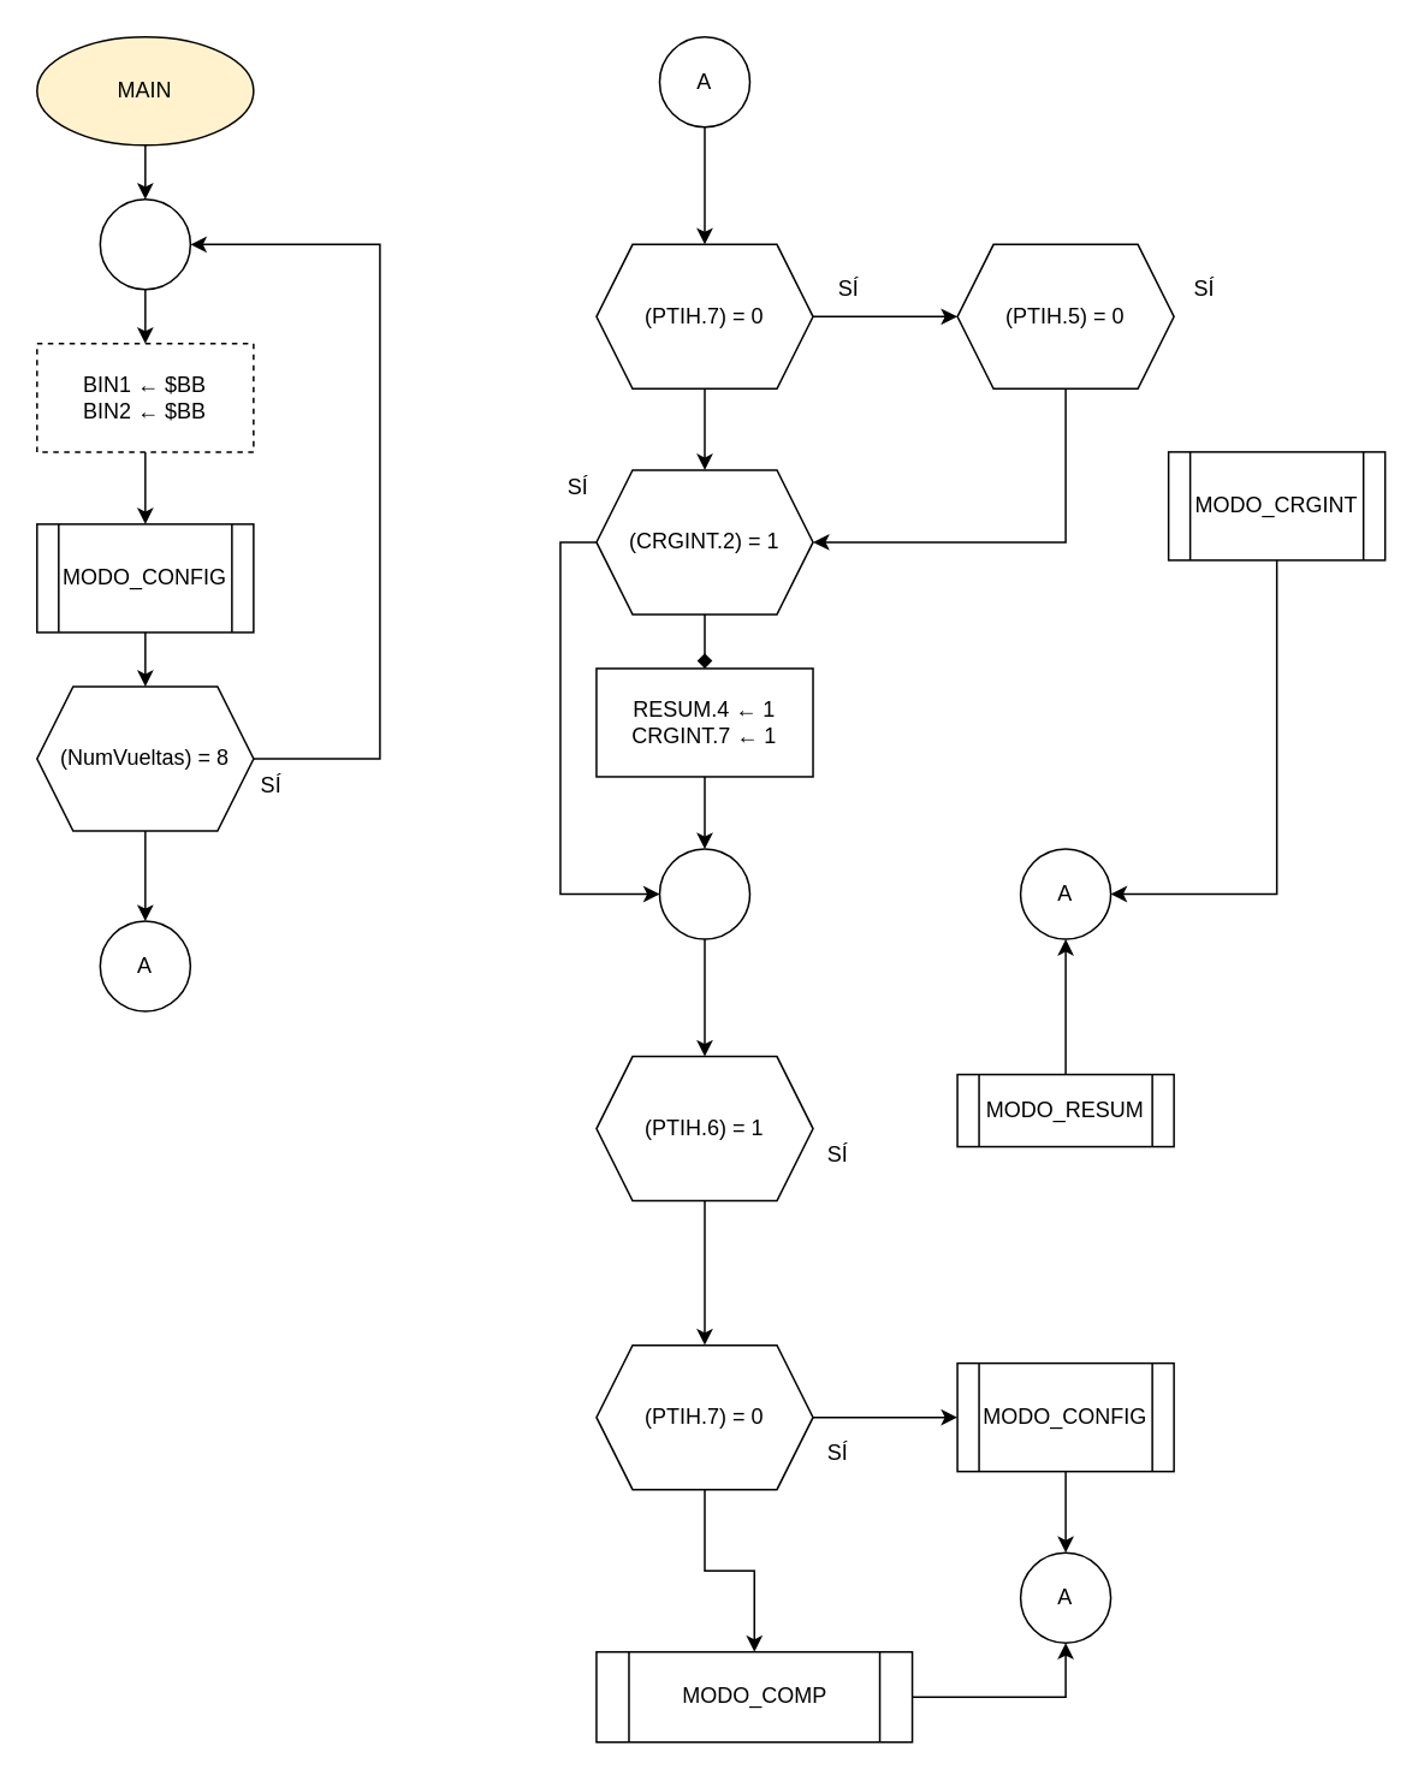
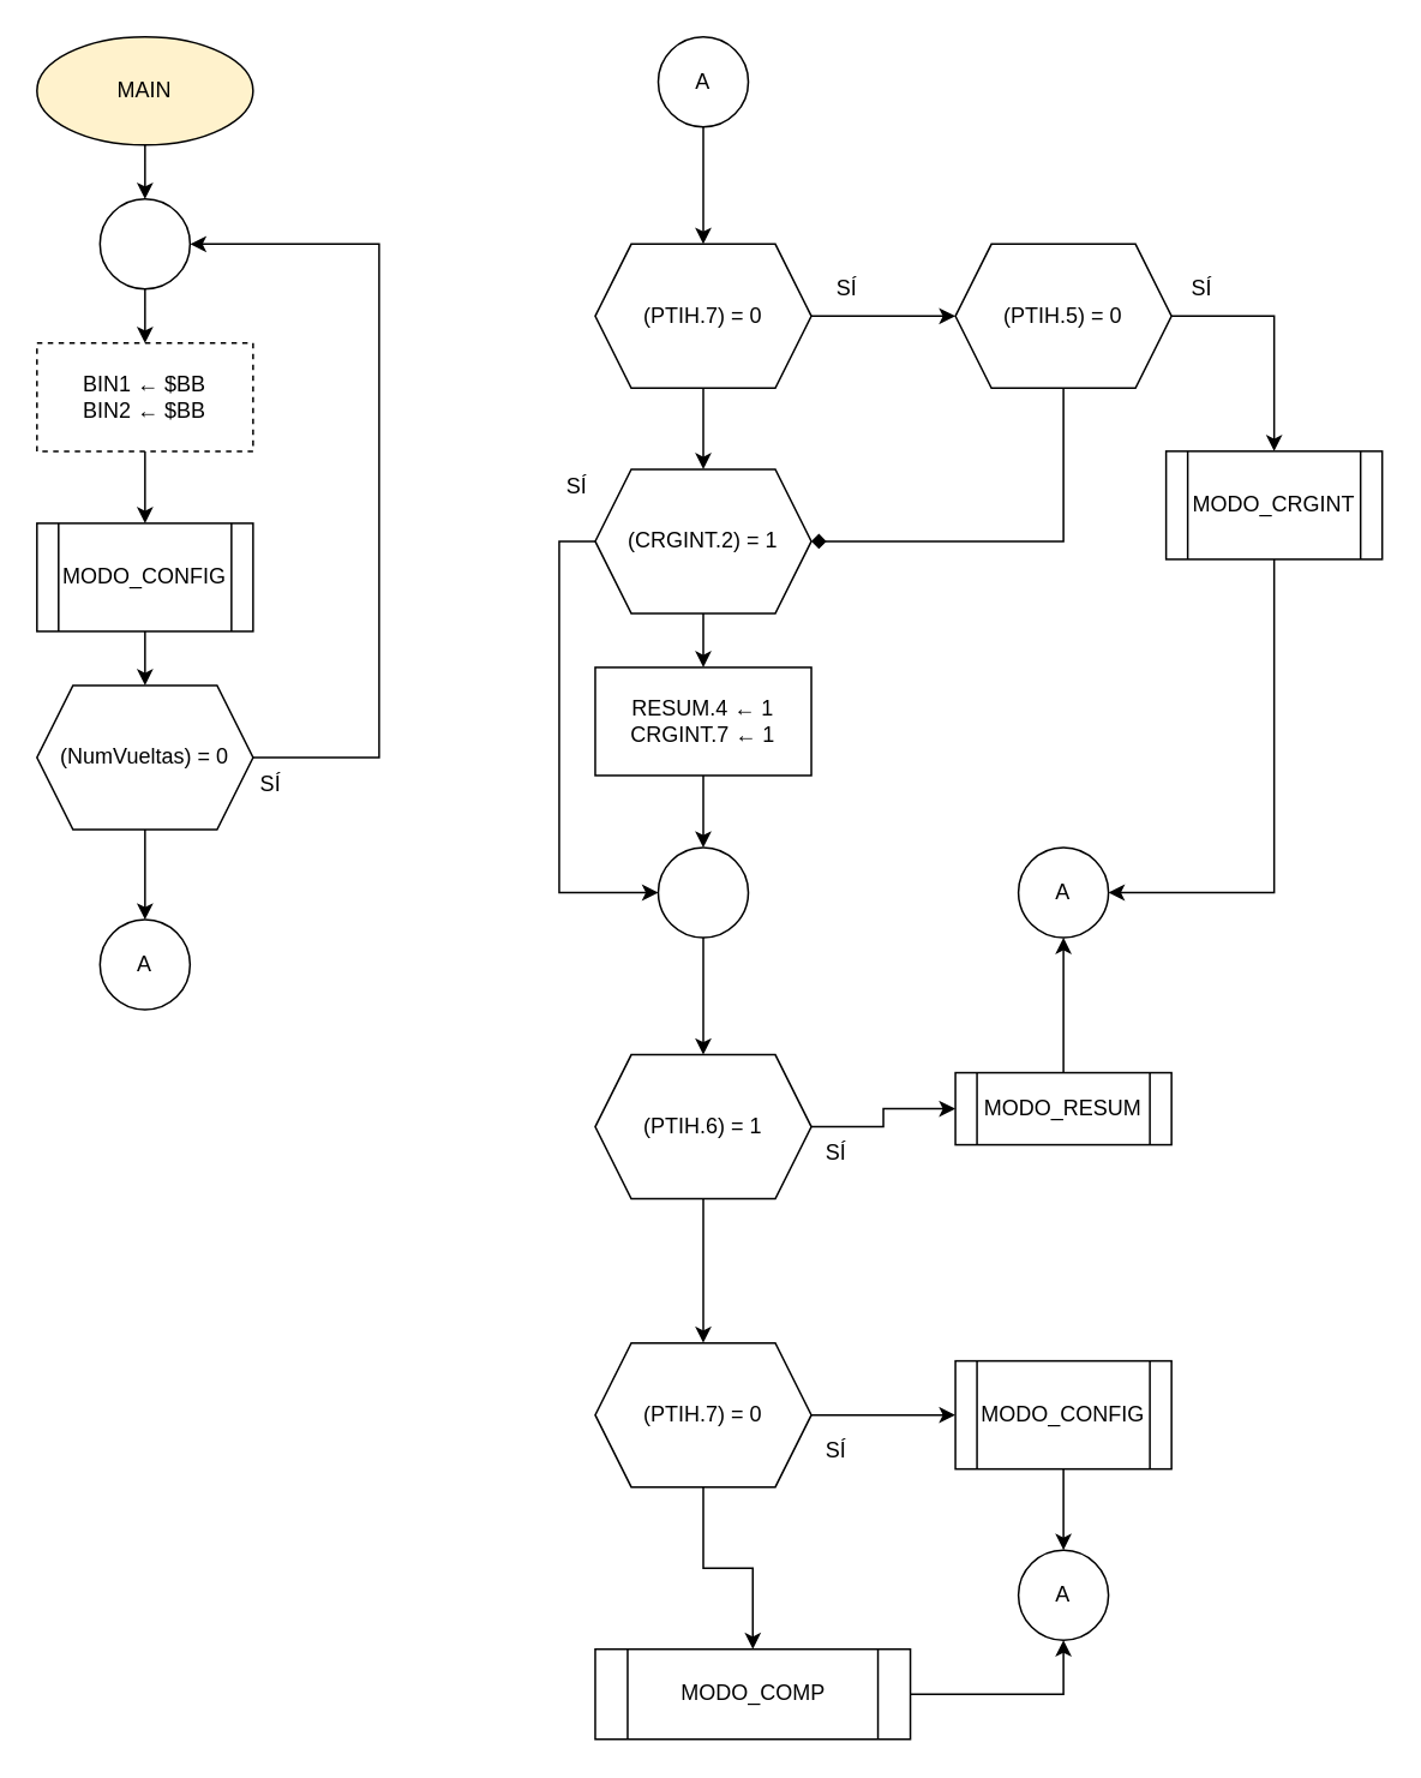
+ <mxCell id="19" value="" style="edgeStyle=orthogonalEdgeStyle;rounded=0;orthogonalLoop=1;jettySize=auto;html=1;" edge="1" parent="1" source="21" target="23"><mxGeometry relative="1" as="geometry"><Array as="points"><mxPoint x="707" y="175" /></Array></mxGeometry></mxCell>
- <mxCell id="20" style="edgeStyle=orthogonalEdgeStyle;rounded=0;orthogonalLoop=1;jettySize=auto;html=1;entryX=1;entryY=0.5;entryDx=0;entryDy=0;" edge="1" parent="1" source="21" target="27"><mxGeometry relative="1" as="geometry"><Array as="points"><mxPoint x="590" y="300" /></Array></mxGeometry></mxCell>
+ <mxCell id="20" style="edgeStyle=orthogonalEdgeStyle;rounded=0;orthogonalLoop=1;jettySize=auto;html=1;entryX=1;entryY=0.5;entryDx=0;entryDy=0;endArrow=diamond;" edge="1" parent="1" source="21" target="27"><mxGeometry relative="1" as="geometry"><Array as="points"><mxPoint x="590" y="300" /></Array></mxGeometry></mxCell>
- <mxCell id="25" value="" style="edgeStyle=orthogonalEdgeStyle;rounded=0;orthogonalLoop=1;jettySize=auto;html=1;endArrow=diamond;" edge="1" parent="1" source="27" target="29"><mxGeometry relative="1" as="geometry" /></mxCell>
+ <mxCell id="25" value="" style="edgeStyle=orthogonalEdgeStyle;rounded=0;orthogonalLoop=1;jettySize=auto;html=1;" edge="1" parent="1" source="27" target="29"><mxGeometry relative="1" as="geometry" /></mxCell>
- <mxCell id="10" value="(NumVueltas) = 8" style="shape=hexagon;perimeter=hexagonPerimeter2;whiteSpace=wrap;html=1;fixedSize=1;" vertex="1" parent="1"><mxGeometry x="20" y="380" width="120" height="80" as="geometry" /></mxCell>
+ <mxCell id="10" value="(NumVueltas) = 0" style="shape=hexagon;perimeter=hexagonPerimeter2;whiteSpace=wrap;html=1;fixedSize=1;" vertex="1" parent="1"><mxGeometry x="20" y="380" width="120" height="80" as="geometry" /></mxCell>
+ <mxCell id="32" value="" style="edgeStyle=orthogonalEdgeStyle;rounded=0;orthogonalLoop=1;jettySize=auto;html=1;" edge="1" parent="1" source="34" target="36"><mxGeometry relative="1" as="geometry" /></mxCell>
